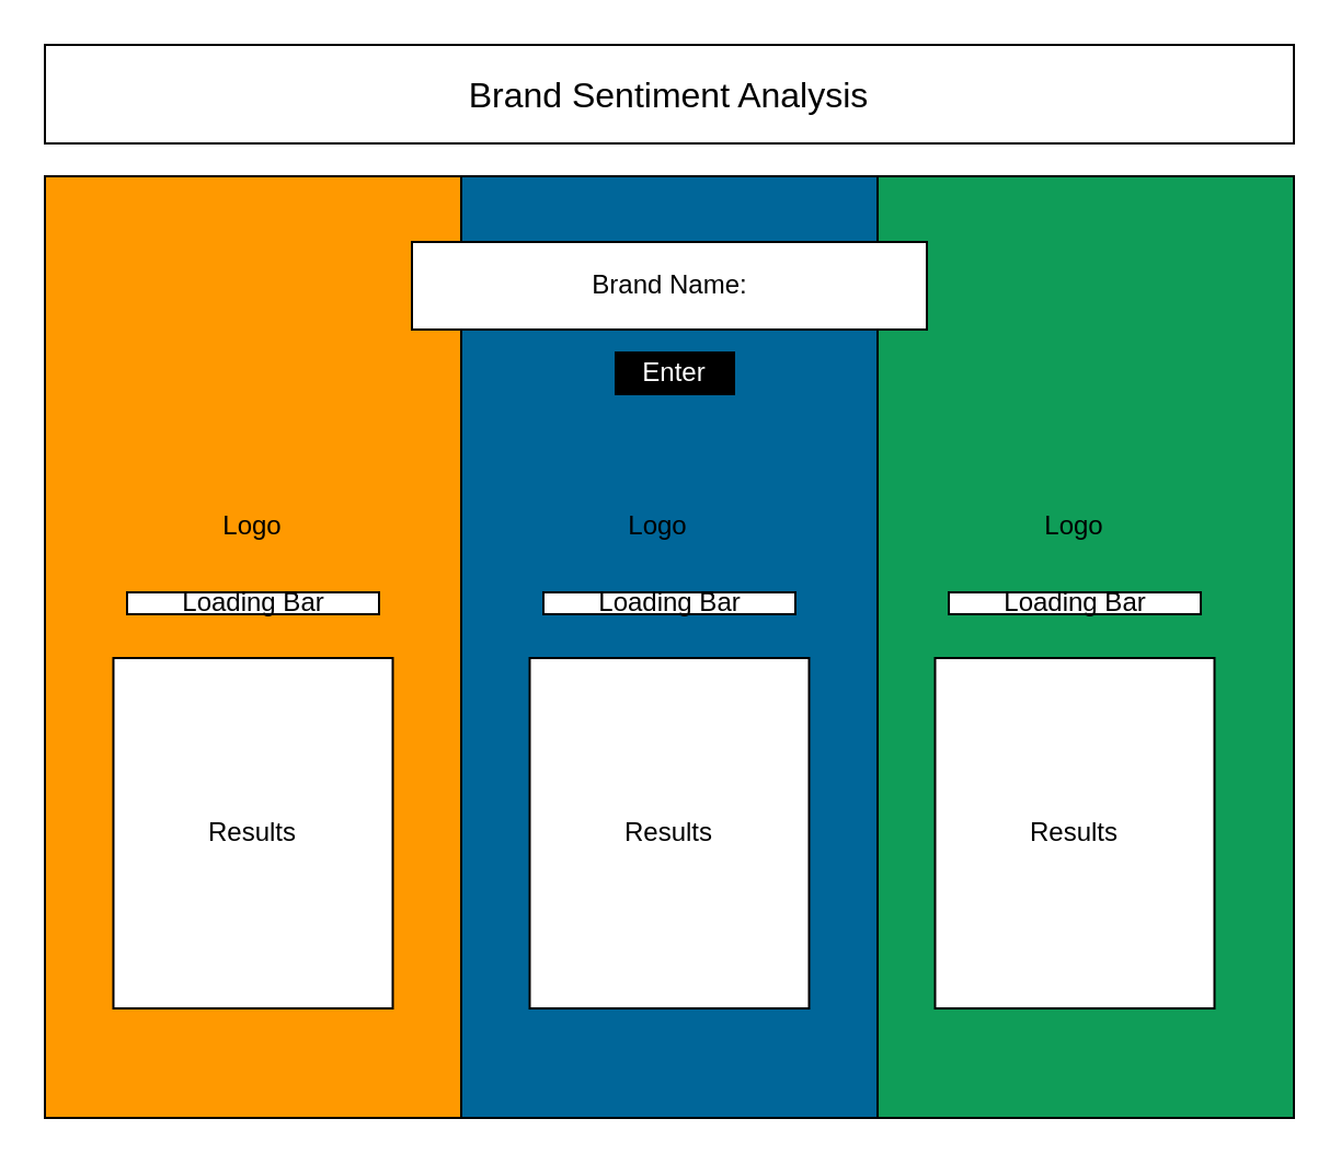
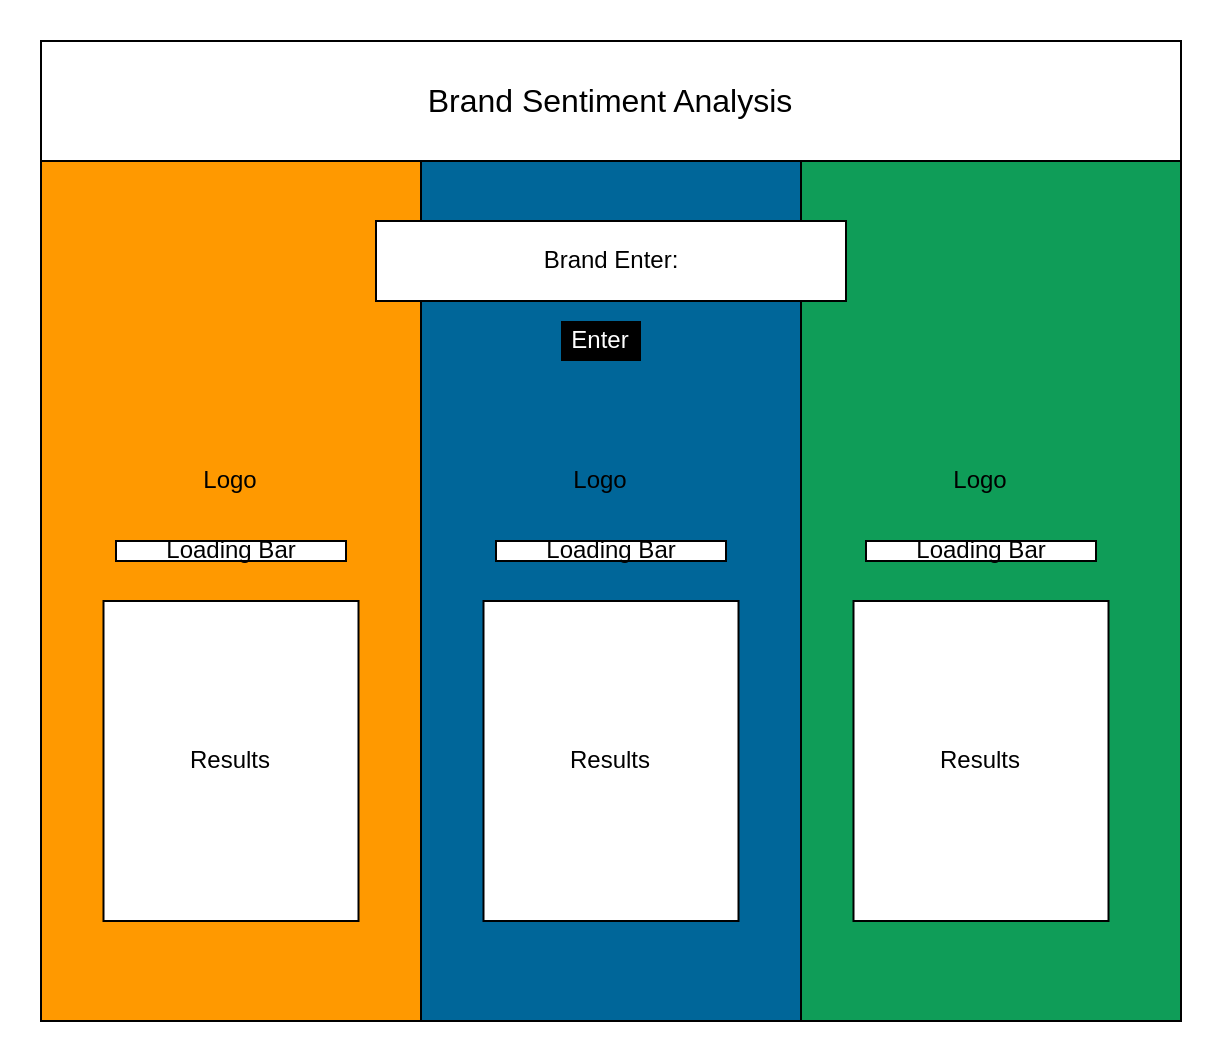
- <mxCell id="5" value="&lt;span style=&quot;font-size: 16px&quot;&gt;Brand Sentiment Analysis&lt;/span&gt;" style="rounded=0;whiteSpace=wrap;html=1;fillColor=#FFFFFF;" vertex="1" parent="1"><mxGeometry x="20" y="20" width="570" height="45" as="geometry" /></mxCell>
+ <mxCell id="5" value="&lt;span style=&quot;font-size: 16px&quot;&gt;Brand Sentiment Analysis&lt;/span&gt;" style="rounded=0;whiteSpace=wrap;html=1;fillColor=#FFFFFF;" vertex="1" parent="1"><mxGeometry x="20" y="20" width="570" height="60" as="geometry" /></mxCell>
- <mxCell id="6" value="Brand Name:" style="rounded=0;whiteSpace=wrap;html=1;fillColor=#FFFFFF;" vertex="1" parent="1"><mxGeometry x="187.5" y="110" width="235" height="40" as="geometry" /></mxCell>
+ <mxCell id="6" value="Brand Enter:" style="rounded=0;whiteSpace=wrap;html=1;fillColor=#FFFFFF;" vertex="1" parent="1"><mxGeometry x="187.5" y="110" width="235" height="40" as="geometry" /></mxCell>
- <mxCell id="7" value="&lt;font color=&quot;#ffffff&quot;&gt;Enter&lt;/font&gt;" style="text;html=1;strokeColor=none;fillColor=#000000;align=center;verticalAlign=middle;whiteSpace=wrap;rounded=0;" vertex="1" parent="1"><mxGeometry x="280" y="160" width="55" height="20" as="geometry" /></mxCell>
+ <mxCell id="7" value="&lt;font color=&quot;#ffffff&quot;&gt;Enter&lt;/font&gt;" style="text;html=1;strokeColor=none;fillColor=#000000;align=center;verticalAlign=middle;whiteSpace=wrap;rounded=0;" vertex="1" parent="1"><mxGeometry x="280" y="160" width="40" height="20" as="geometry" /></mxCell>
